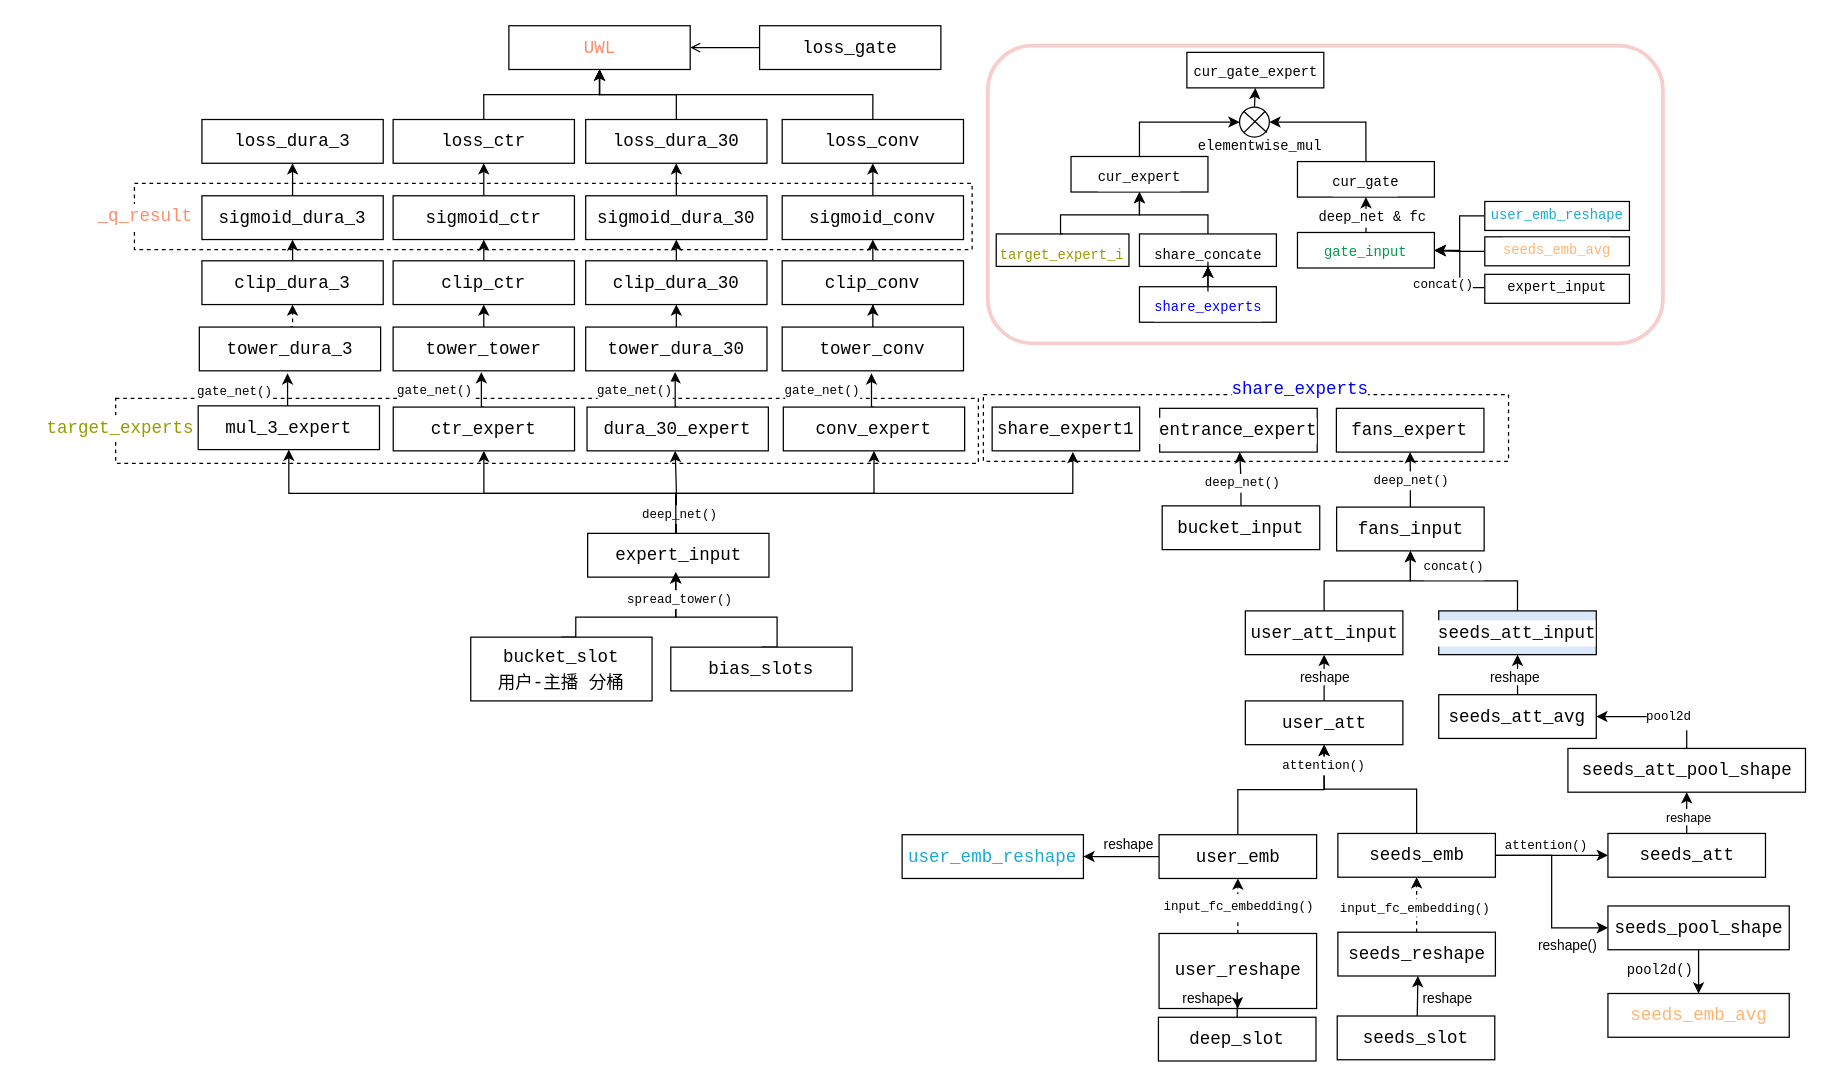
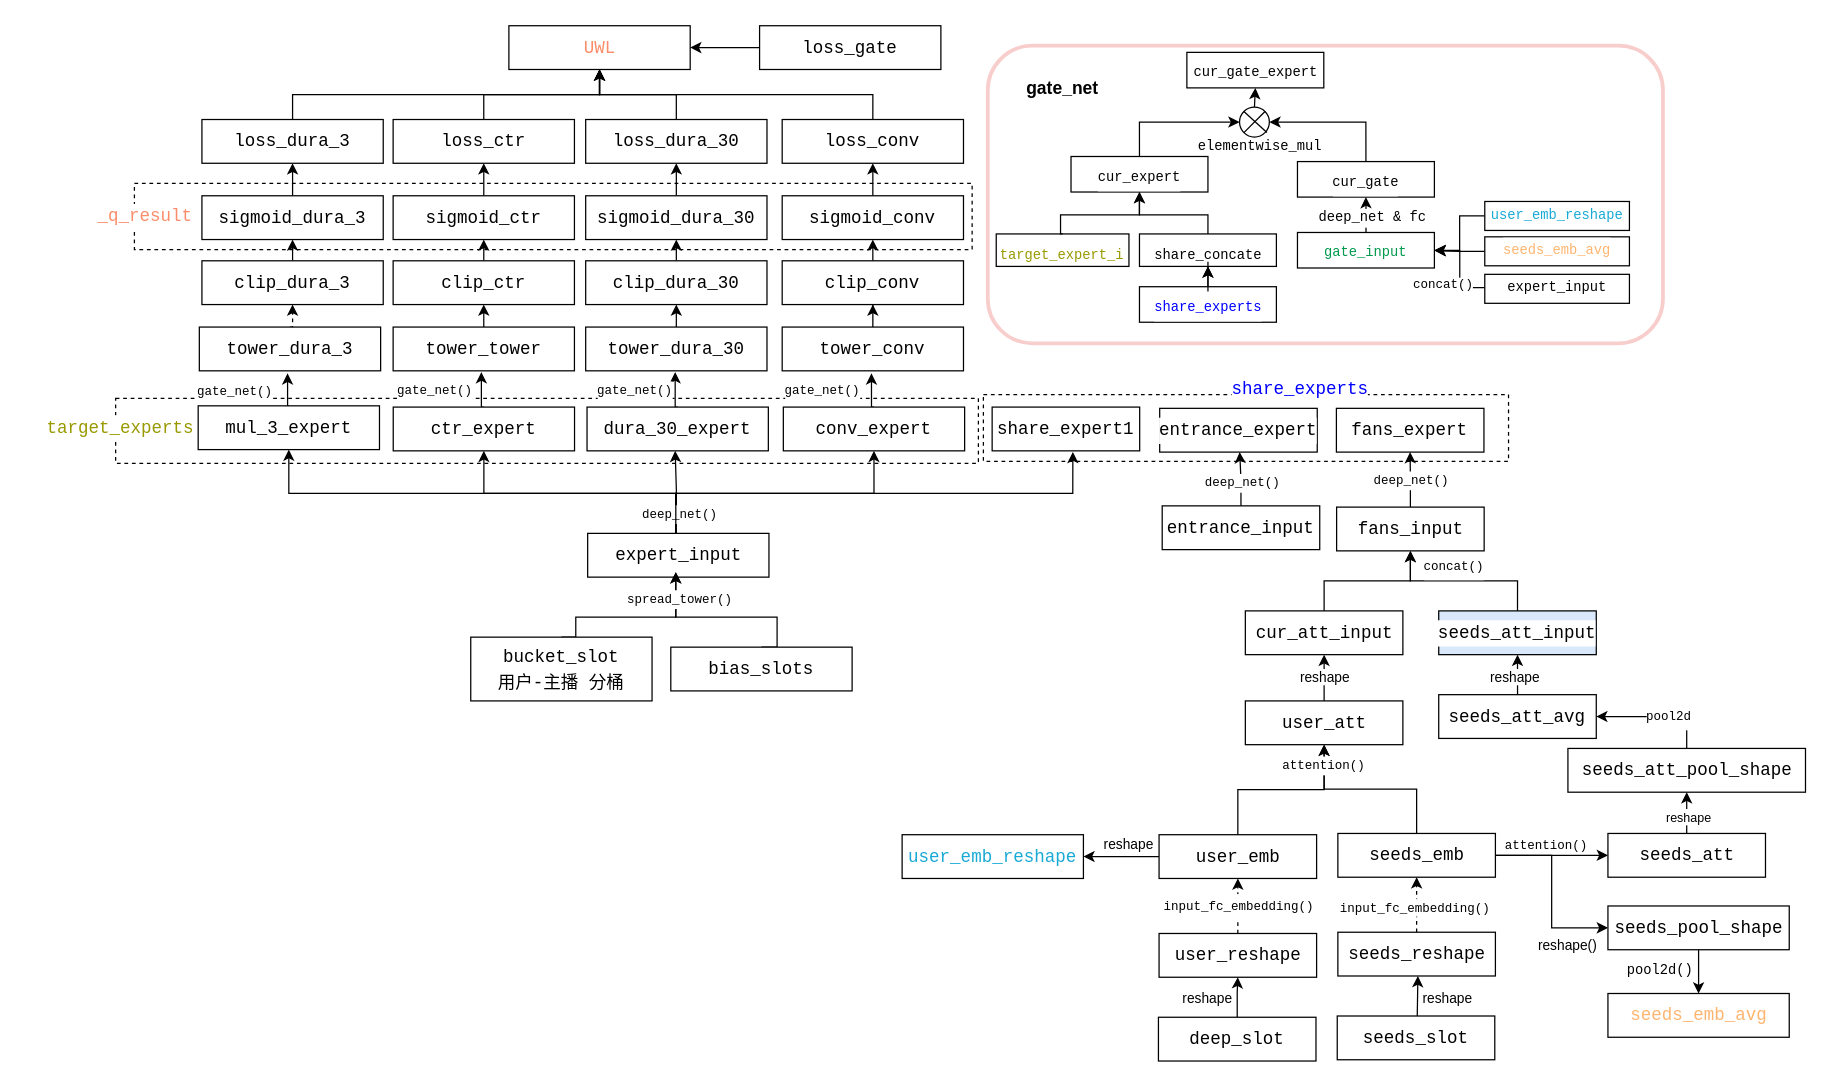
- <mxCell id="76" style="edgeStyle=orthogonalEdgeStyle;rounded=0;orthogonalLoop=1;jettySize=auto;html=1;endArrow=open;" edge="1" parent="1" source="77" target="75"><mxGeometry relative="1" as="geometry" /></mxCell>
+ <mxCell id="76" style="edgeStyle=orthogonalEdgeStyle;rounded=0;orthogonalLoop=1;jettySize=auto;html=1;" edge="1" parent="1" source="77" target="75"><mxGeometry relative="1" as="geometry" /></mxCell>
+ <mxCell id="119" value="&lt;font style=&quot;font-size: 14px;&quot;&gt;&lt;b style=&quot;font-size: 14px;&quot;&gt;gate_net&lt;/b&gt;&lt;/font&gt;" style="text;html=1;align=center;verticalAlign=middle;resizable=0;points=[];autosize=1;strokeColor=none;fillColor=none;fontSize=14;" vertex="1" parent="1"><mxGeometry x="809.333" y="55.129" width="80" height="30" as="geometry" /></mxCell>
+ <mxCell id="67" style="edgeStyle=orthogonalEdgeStyle;rounded=0;orthogonalLoop=1;jettySize=auto;html=1;exitX=0.5;exitY=0;exitDx=0;exitDy=0;" edge="1" parent="1" source="68" target="75"><mxGeometry relative="1" as="geometry" /></mxCell>
- <mxCell id="39" value="&lt;div style=&quot;background-color: rgb(255, 255, 255); font-family: &amp;quot;Fira Code&amp;quot;, Menlo, Monaco, &amp;quot;Courier New&amp;quot;, monospace; font-size: 14px; line-height: 21px; white-space: pre;&quot;&gt;&lt;div style=&quot;line-height: 21px;&quot;&gt;bucket_input&lt;/div&gt;&lt;/div&gt;" style="rounded=0;whiteSpace=wrap;html=1;" vertex="1" parent="1"><mxGeometry x="929.003" y="404" width="126" height="35" as="geometry" /></mxCell>
+ <mxCell id="39" value="&lt;div style=&quot;background-color: rgb(255, 255, 255); font-family: &amp;quot;Fira Code&amp;quot;, Menlo, Monaco, &amp;quot;Courier New&amp;quot;, monospace; font-size: 14px; line-height: 21px; white-space: pre;&quot;&gt;&lt;div style=&quot;line-height: 21px;&quot;&gt;entrance_input&lt;/div&gt;&lt;/div&gt;" style="rounded=0;whiteSpace=wrap;html=1;" vertex="1" parent="1"><mxGeometry x="929.003" y="404" width="126" height="35" as="geometry" /></mxCell>
- <mxCell id="8" value="&lt;div style=&quot;background-color: rgb(255, 255, 255); font-family: &amp;quot;Fira Code&amp;quot;, Menlo, Monaco, &amp;quot;Courier New&amp;quot;, monospace; font-size: 14px; line-height: 21px; white-space: pre;&quot;&gt;&lt;div style=&quot;line-height: 21px;&quot;&gt;user_att_input&lt;/div&gt;&lt;/div&gt;" style="rounded=0;whiteSpace=wrap;html=1;" vertex="1" parent="1"><mxGeometry x="995.5" y="488" width="126" height="35" as="geometry" /></mxCell>
+ <mxCell id="8" value="&lt;div style=&quot;background-color: rgb(255, 255, 255); font-family: &amp;quot;Fira Code&amp;quot;, Menlo, Monaco, &amp;quot;Courier New&amp;quot;, monospace; font-size: 14px; line-height: 21px; white-space: pre;&quot;&gt;&lt;div style=&quot;line-height: 21px;&quot;&gt;cur_att_input&lt;/div&gt;&lt;/div&gt;" style="rounded=0;whiteSpace=wrap;html=1;" vertex="1" parent="1"><mxGeometry x="995.5" y="488" width="126" height="35" as="geometry" /></mxCell>
- <mxCell id="103" value="&lt;div style=&quot;background-color: rgb(255, 255, 255); font-family: &amp;quot;Fira Code&amp;quot;, Menlo, Monaco, &amp;quot;Courier New&amp;quot;, monospace; font-size: 14px; line-height: 21px; white-space: pre;&quot;&gt;&lt;div style=&quot;line-height: 21px;&quot;&gt;&lt;div style=&quot;line-height: 21px;&quot;&gt;user_reshape&lt;/div&gt;&lt;/div&gt;&lt;/div&gt;" style="rounded=0;whiteSpace=wrap;html=1;" vertex="1" parent="1"><mxGeometry x="926.5" y="746" width="126" height="60" as="geometry" /></mxCell>
+ <mxCell id="103" value="&lt;div style=&quot;background-color: rgb(255, 255, 255); font-family: &amp;quot;Fira Code&amp;quot;, Menlo, Monaco, &amp;quot;Courier New&amp;quot;, monospace; font-size: 14px; line-height: 21px; white-space: pre;&quot;&gt;&lt;div style=&quot;line-height: 21px;&quot;&gt;&lt;div style=&quot;line-height: 21px;&quot;&gt;user_reshape&lt;/div&gt;&lt;/div&gt;&lt;/div&gt;" style="rounded=0;whiteSpace=wrap;html=1;" vertex="1" parent="1"><mxGeometry x="926.5" y="746" width="126" height="35" as="geometry" /></mxCell>
